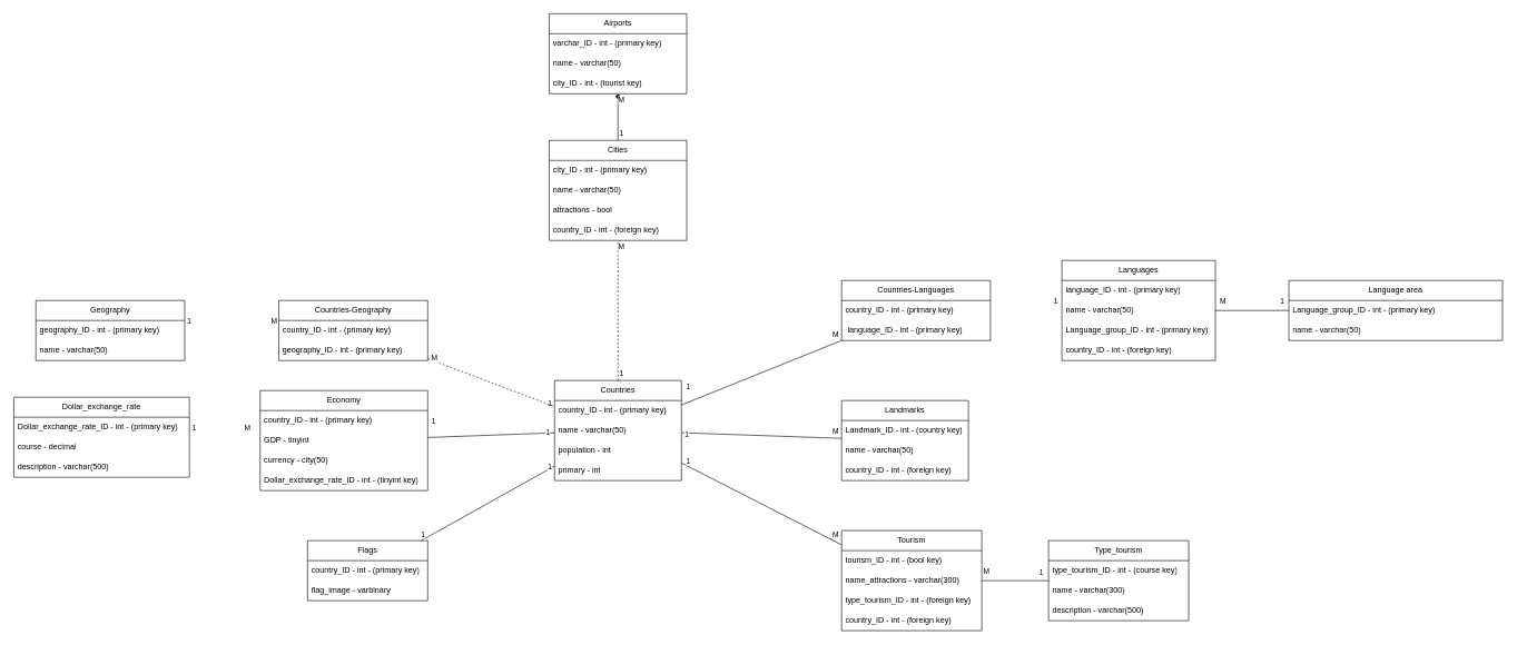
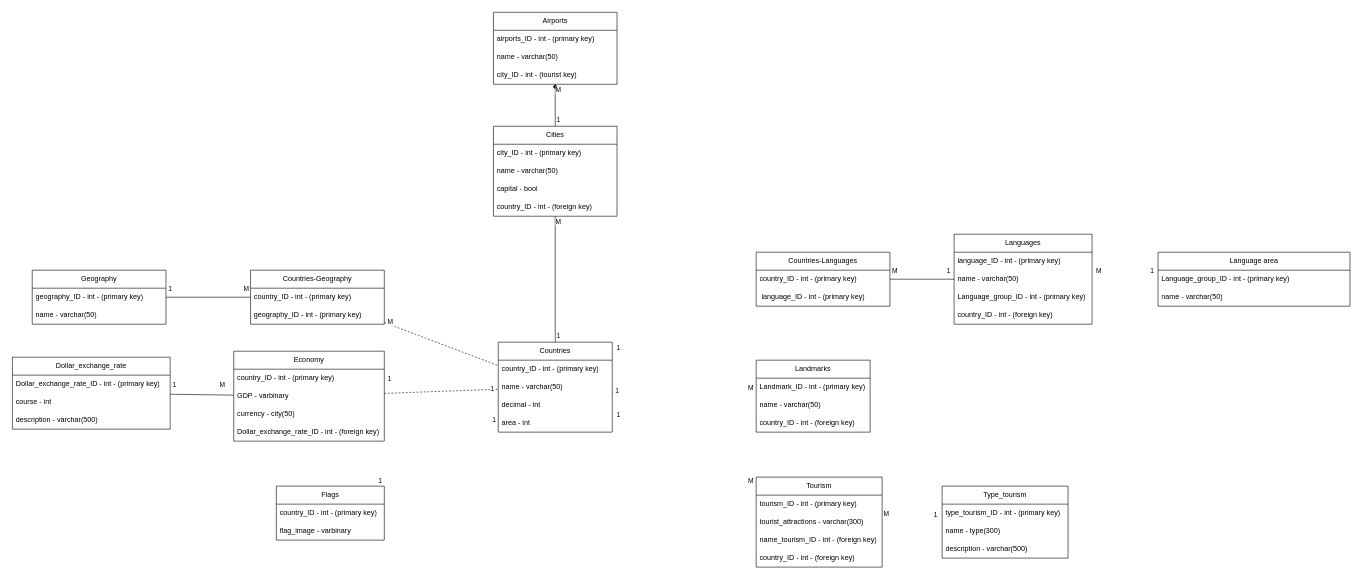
- <mxCell id="51" value="varchar_ID - int -&amp;nbsp;(primary key)" style="text;strokeColor=none;fillColor=none;align=left;verticalAlign=middle;spacingLeft=4;spacingRight=4;overflow=hidden;points=[[0,0.5],[1,0.5]];portConstraint=eastwest;rotatable=0;whiteSpace=wrap;html=1;" parent="50" vertex="1"><mxGeometry y="30" width="206" height="30" as="geometry" /></mxCell>
+ <mxCell id="51" value="airports_ID - int -&amp;nbsp;(primary key)" style="text;strokeColor=none;fillColor=none;align=left;verticalAlign=middle;spacingLeft=4;spacingRight=4;overflow=hidden;points=[[0,0.5],[1,0.5]];portConstraint=eastwest;rotatable=0;whiteSpace=wrap;html=1;" parent="50" vertex="1"><mxGeometry y="30" width="206" height="30" as="geometry" /></mxCell>
- <mxCell id="10" value="attractions - bool" style="text;strokeColor=none;fillColor=none;align=left;verticalAlign=middle;spacingLeft=4;spacingRight=4;overflow=hidden;points=[[0,0.5],[1,0.5]];portConstraint=eastwest;rotatable=0;whiteSpace=wrap;html=1;" parent="7" vertex="1"><mxGeometry y="90" width="206" height="30" as="geometry" /></mxCell>
+ <mxCell id="10" value="capital - bool" style="text;strokeColor=none;fillColor=none;align=left;verticalAlign=middle;spacingLeft=4;spacingRight=4;overflow=hidden;points=[[0,0.5],[1,0.5]];portConstraint=eastwest;rotatable=0;whiteSpace=wrap;html=1;" parent="7" vertex="1"><mxGeometry y="90" width="206" height="30" as="geometry" /></mxCell>
+ <mxCell id="80" value="" style="endArrow=none;html=1;rounded=0;" edge="1" parent="1" source="77" target="12"><mxGeometry width="50" height="50" relative="1" as="geometry"><mxPoint x="1030" y="617" as="sourcePoint" /><mxPoint x="1270" y="520" as="targetPoint" /></mxGeometry></mxCell>
+ <mxCell id="81" value="M" style="edgeLabel;html=1;align=center;verticalAlign=middle;resizable=0;points=[];" vertex="1" connectable="0" parent="80"><mxGeometry x="0.746" y="1" relative="1" as="geometry"><mxPoint x="-86" y="-14" as="offset" /></mxGeometry></mxCell>
- <mxCell id="49" value="" style="endArrow=none;html=1;rounded=0;" parent="1" source="12" target="46" edge="1"><mxGeometry width="50" height="50" relative="1" as="geometry"><mxPoint x="1380" y="623" as="sourcePoint" /><mxPoint x="1600" y="526" as="targetPoint" /></mxGeometry></mxCell>
- <mxCell id="37" value="" style="endArrow=none;html=1;rounded=0;dashed=1;" parent="1" source="2" target="7" edge="1"><mxGeometry width="50" height="50" relative="1" as="geometry"><mxPoint x="1020" y="770" as="sourcePoint" /><mxPoint x="1070" y="720" as="targetPoint" /></mxGeometry></mxCell>
+ <mxCell id="37" value="" style="endArrow=none;html=1;rounded=0;" parent="1" source="2" target="7" edge="1"><mxGeometry width="50" height="50" relative="1" as="geometry"><mxPoint x="1020" y="770" as="sourcePoint" /><mxPoint x="1070" y="720" as="targetPoint" /></mxGeometry></mxCell>
+ <mxCell id="41" value="" style="endArrow=none;html=1;rounded=0;" parent="1" source="17" target="59" edge="1"><mxGeometry width="50" height="50" relative="1" as="geometry"><mxPoint x="907" y="665" as="sourcePoint" /><mxPoint x="977" y="665" as="targetPoint" /></mxGeometry></mxCell>
- <mxCell id="38" value="" style="endArrow=none;html=1;rounded=0;" parent="1" source="2" target="77" edge="1"><mxGeometry width="50" height="50" relative="1" as="geometry"><mxPoint x="1030" y="655" as="sourcePoint" /><mxPoint x="1100" y="655" as="targetPoint" /></mxGeometry></mxCell>
- <mxCell id="39" value="1" style="edgeLabel;html=1;align=center;verticalAlign=middle;resizable=0;points=[];" parent="38" vertex="1" connectable="0"><mxGeometry x="-0.727" y="-1" relative="1" as="geometry"><mxPoint x="-230" y="9" as="offset" /></mxGeometry></mxCell>
- <mxCell id="40" value="M" style="edgeLabel;html=1;align=center;verticalAlign=middle;resizable=0;points=[];" parent="38" vertex="1" connectable="0"><mxGeometry x="0.746" y="1" relative="1" as="geometry"><mxPoint x="21" y="-21" as="offset" /></mxGeometry></mxCell>
- <mxCell id="34" value="Landmark_ID - int -&amp;nbsp;(country key)" style="text;strokeColor=none;fillColor=none;align=left;verticalAlign=middle;spacingLeft=4;spacingRight=4;overflow=hidden;points=[[0,0.5],[1,0.5]];portConstraint=eastwest;rotatable=0;whiteSpace=wrap;html=1;" parent="33" vertex="1"><mxGeometry y="30" width="190" height="30" as="geometry" /></mxCell>
+ <mxCell id="34" value="Landmark_ID - int -&amp;nbsp;(primary key)" style="text;strokeColor=none;fillColor=none;align=left;verticalAlign=middle;spacingLeft=4;spacingRight=4;overflow=hidden;points=[[0,0.5],[1,0.5]];portConstraint=eastwest;rotatable=0;whiteSpace=wrap;html=1;" parent="33" vertex="1"><mxGeometry y="30" width="190" height="30" as="geometry" /></mxCell>
- <mxCell id="42" value="" style="endArrow=none;html=1;rounded=0;" parent="1" source="20" target="2" edge="1"><mxGeometry width="50" height="50" relative="1" as="geometry"><mxPoint x="1050" y="675" as="sourcePoint" /><mxPoint x="1120" y="675" as="targetPoint" /></mxGeometry></mxCell>
+ <mxCell id="42" value="" style="endArrow=none;html=1;rounded=0;dashed=1;" parent="1" source="20" target="2" edge="1"><mxGeometry width="50" height="50" relative="1" as="geometry"><mxPoint x="1050" y="675" as="sourcePoint" /><mxPoint x="1120" y="675" as="targetPoint" /></mxGeometry></mxCell>
- <mxCell id="44" value="" style="endArrow=none;html=1;rounded=0;" parent="1" source="2" target="33" edge="1"><mxGeometry width="50" height="50" relative="1" as="geometry"><mxPoint x="1070" y="695" as="sourcePoint" /><mxPoint x="1140" y="695" as="targetPoint" /></mxGeometry></mxCell>
+ <mxCell id="87" value="" style="endArrow=none;html=1;rounded=0;" edge="1" parent="1" source="83" target="20"><mxGeometry width="50" height="50" relative="1" as="geometry"><mxPoint x="253" y="500" as="sourcePoint" /><mxPoint x="357" y="500" as="targetPoint" /></mxGeometry></mxCell>
- <mxCell id="22" value="GDP -&amp;nbsp;tinyint" style="text;strokeColor=none;fillColor=none;align=left;verticalAlign=middle;spacingLeft=4;spacingRight=4;overflow=hidden;points=[[0,0.5],[1,0.5]];portConstraint=eastwest;rotatable=0;whiteSpace=wrap;html=1;" parent="20" vertex="1"><mxGeometry y="60" width="251" height="30" as="geometry" /></mxCell>
+ <mxCell id="22" value="GDP -&amp;nbsp;varbinary" style="text;strokeColor=none;fillColor=none;align=left;verticalAlign=middle;spacingLeft=4;spacingRight=4;overflow=hidden;points=[[0,0.5],[1,0.5]];portConstraint=eastwest;rotatable=0;whiteSpace=wrap;html=1;" parent="20" vertex="1"><mxGeometry y="60" width="251" height="30" as="geometry" /></mxCell>
- <mxCell id="85" value="course&amp;nbsp;- decimal" style="text;strokeColor=none;fillColor=none;align=left;verticalAlign=middle;spacingLeft=4;spacingRight=4;overflow=hidden;points=[[0,0.5],[1,0.5]];portConstraint=eastwest;rotatable=0;whiteSpace=wrap;html=1;" vertex="1" parent="83"><mxGeometry y="60" width="263" height="30" as="geometry" /></mxCell>
+ <mxCell id="85" value="course&amp;nbsp;- int" style="text;strokeColor=none;fillColor=none;align=left;verticalAlign=middle;spacingLeft=4;spacingRight=4;overflow=hidden;points=[[0,0.5],[1,0.5]];portConstraint=eastwest;rotatable=0;whiteSpace=wrap;html=1;" vertex="1" parent="83"><mxGeometry y="60" width="263" height="30" as="geometry" /></mxCell>
- <mxCell id="5" value="population - int" style="text;strokeColor=none;fillColor=none;align=left;verticalAlign=middle;spacingLeft=4;spacingRight=4;overflow=hidden;points=[[0,0.5],[1,0.5]];portConstraint=eastwest;rotatable=0;whiteSpace=wrap;html=1;" parent="2" vertex="1"><mxGeometry y="90" width="190" height="30" as="geometry" /></mxCell>
+ <mxCell id="5" value="decimal - int" style="text;strokeColor=none;fillColor=none;align=left;verticalAlign=middle;spacingLeft=4;spacingRight=4;overflow=hidden;points=[[0,0.5],[1,0.5]];portConstraint=eastwest;rotatable=0;whiteSpace=wrap;html=1;" parent="2" vertex="1"><mxGeometry y="90" width="190" height="30" as="geometry" /></mxCell>
- <mxCell id="6" value="primary - int" style="text;strokeColor=none;fillColor=none;align=left;verticalAlign=middle;spacingLeft=4;spacingRight=4;overflow=hidden;points=[[0,0.5],[1,0.5]];portConstraint=eastwest;rotatable=0;whiteSpace=wrap;html=1;" parent="2" vertex="1"><mxGeometry y="120" width="190" height="30" as="geometry" /></mxCell>
+ <mxCell id="6" value="area - int" style="text;strokeColor=none;fillColor=none;align=left;verticalAlign=middle;spacingLeft=4;spacingRight=4;overflow=hidden;points=[[0,0.5],[1,0.5]];portConstraint=eastwest;rotatable=0;whiteSpace=wrap;html=1;" parent="2" vertex="1"><mxGeometry y="120" width="190" height="30" as="geometry" /></mxCell>
- <mxCell id="24" value="Dollar_exchange_rate_ID - int -&amp;nbsp;(tinyint key)" style="text;strokeColor=none;fillColor=none;align=left;verticalAlign=middle;spacingLeft=4;spacingRight=4;overflow=hidden;points=[[0,0.5],[1,0.5]];portConstraint=eastwest;rotatable=0;whiteSpace=wrap;html=1;" vertex="1" parent="20"><mxGeometry y="120" width="251" height="30" as="geometry" /></mxCell>
+ <mxCell id="24" value="Dollar_exchange_rate_ID - int -&amp;nbsp;(foreign key)" style="text;strokeColor=none;fillColor=none;align=left;verticalAlign=middle;spacingLeft=4;spacingRight=4;overflow=hidden;points=[[0,0.5],[1,0.5]];portConstraint=eastwest;rotatable=0;whiteSpace=wrap;html=1;" vertex="1" parent="20"><mxGeometry y="120" width="251" height="30" as="geometry" /></mxCell>
- <mxCell id="43" value="" style="endArrow=none;html=1;rounded=0;" parent="1" source="25" target="2" edge="1"><mxGeometry width="50" height="50" relative="1" as="geometry"><mxPoint x="1060" y="685" as="sourcePoint" /><mxPoint x="1130" y="685" as="targetPoint" /></mxGeometry></mxCell>
- <mxCell id="45" value="" style="endArrow=none;html=1;rounded=0;" parent="1" source="2" target="28" edge="1"><mxGeometry width="50" height="50" relative="1" as="geometry"><mxPoint x="1080" y="705" as="sourcePoint" /><mxPoint x="1150" y="705" as="targetPoint" /></mxGeometry></mxCell>
- <mxCell id="29" value="tourism_ID - int -&amp;nbsp;(bool key)" style="text;strokeColor=none;fillColor=none;align=left;verticalAlign=middle;spacingLeft=4;spacingRight=4;overflow=hidden;points=[[0,0.5],[1,0.5]];portConstraint=eastwest;rotatable=0;whiteSpace=wrap;html=1;" parent="28" vertex="1"><mxGeometry y="30" width="210" height="30" as="geometry" /></mxCell>
+ <mxCell id="29" value="tourism_ID - int -&amp;nbsp;(primary key)" style="text;strokeColor=none;fillColor=none;align=left;verticalAlign=middle;spacingLeft=4;spacingRight=4;overflow=hidden;points=[[0,0.5],[1,0.5]];portConstraint=eastwest;rotatable=0;whiteSpace=wrap;html=1;" parent="28" vertex="1"><mxGeometry y="30" width="210" height="30" as="geometry" /></mxCell>
- <mxCell id="92" value="type_tourism_ID - int -&amp;nbsp;(course key)" style="text;strokeColor=none;fillColor=none;align=left;verticalAlign=middle;spacingLeft=4;spacingRight=4;overflow=hidden;points=[[0,0.5],[1,0.5]];portConstraint=eastwest;rotatable=0;whiteSpace=wrap;html=1;" vertex="1" parent="91"><mxGeometry y="30" width="210" height="30" as="geometry" /></mxCell>
+ <mxCell id="92" value="type_tourism_ID - int -&amp;nbsp;(primary key)" style="text;strokeColor=none;fillColor=none;align=left;verticalAlign=middle;spacingLeft=4;spacingRight=4;overflow=hidden;points=[[0,0.5],[1,0.5]];portConstraint=eastwest;rotatable=0;whiteSpace=wrap;html=1;" vertex="1" parent="91"><mxGeometry y="30" width="210" height="30" as="geometry" /></mxCell>
- <mxCell id="30" value="name_attractions - varchar(300)" style="text;strokeColor=none;fillColor=none;align=left;verticalAlign=middle;spacingLeft=4;spacingRight=4;overflow=hidden;points=[[0,0.5],[1,0.5]];portConstraint=eastwest;rotatable=0;whiteSpace=wrap;html=1;" parent="28" vertex="1"><mxGeometry y="60" width="210" height="30" as="geometry" /></mxCell>
+ <mxCell id="30" value="tourist_attractions - varchar(300)" style="text;strokeColor=none;fillColor=none;align=left;verticalAlign=middle;spacingLeft=4;spacingRight=4;overflow=hidden;points=[[0,0.5],[1,0.5]];portConstraint=eastwest;rotatable=0;whiteSpace=wrap;html=1;" parent="28" vertex="1"><mxGeometry y="60" width="210" height="30" as="geometry" /></mxCell>
- <mxCell id="95" value="" style="endArrow=none;html=1;rounded=0;" edge="1" parent="1" source="28" target="91"><mxGeometry width="50" height="50" relative="1" as="geometry"><mxPoint x="1830" y="475" as="sourcePoint" /><mxPoint x="1940" y="475" as="targetPoint" /></mxGeometry></mxCell>
- <mxCell id="93" value="name - varchar(300)" style="text;strokeColor=none;fillColor=none;align=left;verticalAlign=middle;spacingLeft=4;spacingRight=4;overflow=hidden;points=[[0,0.5],[1,0.5]];portConstraint=eastwest;rotatable=0;whiteSpace=wrap;html=1;" vertex="1" parent="91"><mxGeometry y="60" width="210" height="30" as="geometry" /></mxCell>
+ <mxCell id="93" value="name - type(300)" style="text;strokeColor=none;fillColor=none;align=left;verticalAlign=middle;spacingLeft=4;spacingRight=4;overflow=hidden;points=[[0,0.5],[1,0.5]];portConstraint=eastwest;rotatable=0;whiteSpace=wrap;html=1;" vertex="1" parent="91"><mxGeometry y="60" width="210" height="30" as="geometry" /></mxCell>
- <mxCell id="31" value="type_tourism_ID - int -&amp;nbsp;(foreign key)" style="text;strokeColor=none;fillColor=none;align=left;verticalAlign=middle;spacingLeft=4;spacingRight=4;overflow=hidden;points=[[0,0.5],[1,0.5]];portConstraint=eastwest;rotatable=0;whiteSpace=wrap;html=1;" vertex="1" parent="28"><mxGeometry y="90" width="210" height="30" as="geometry" /></mxCell>
+ <mxCell id="31" value="name_tourism_ID - int -&amp;nbsp;(foreign key)" style="text;strokeColor=none;fillColor=none;align=left;verticalAlign=middle;spacingLeft=4;spacingRight=4;overflow=hidden;points=[[0,0.5],[1,0.5]];portConstraint=eastwest;rotatable=0;whiteSpace=wrap;html=1;" vertex="1" parent="28"><mxGeometry y="90" width="210" height="30" as="geometry" /></mxCell>
